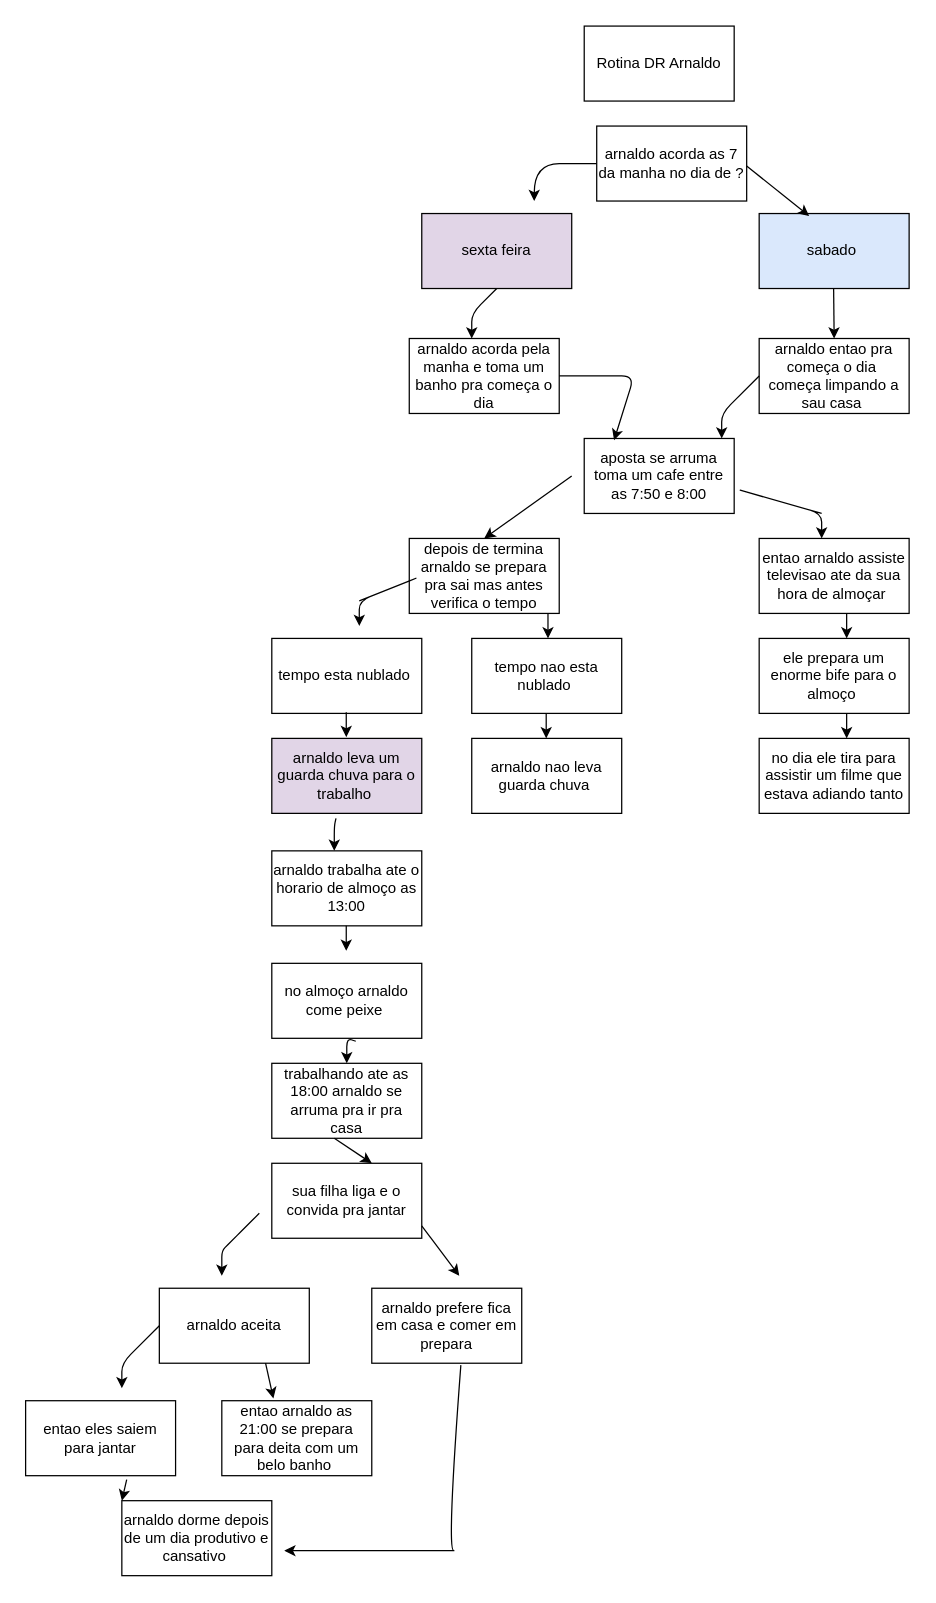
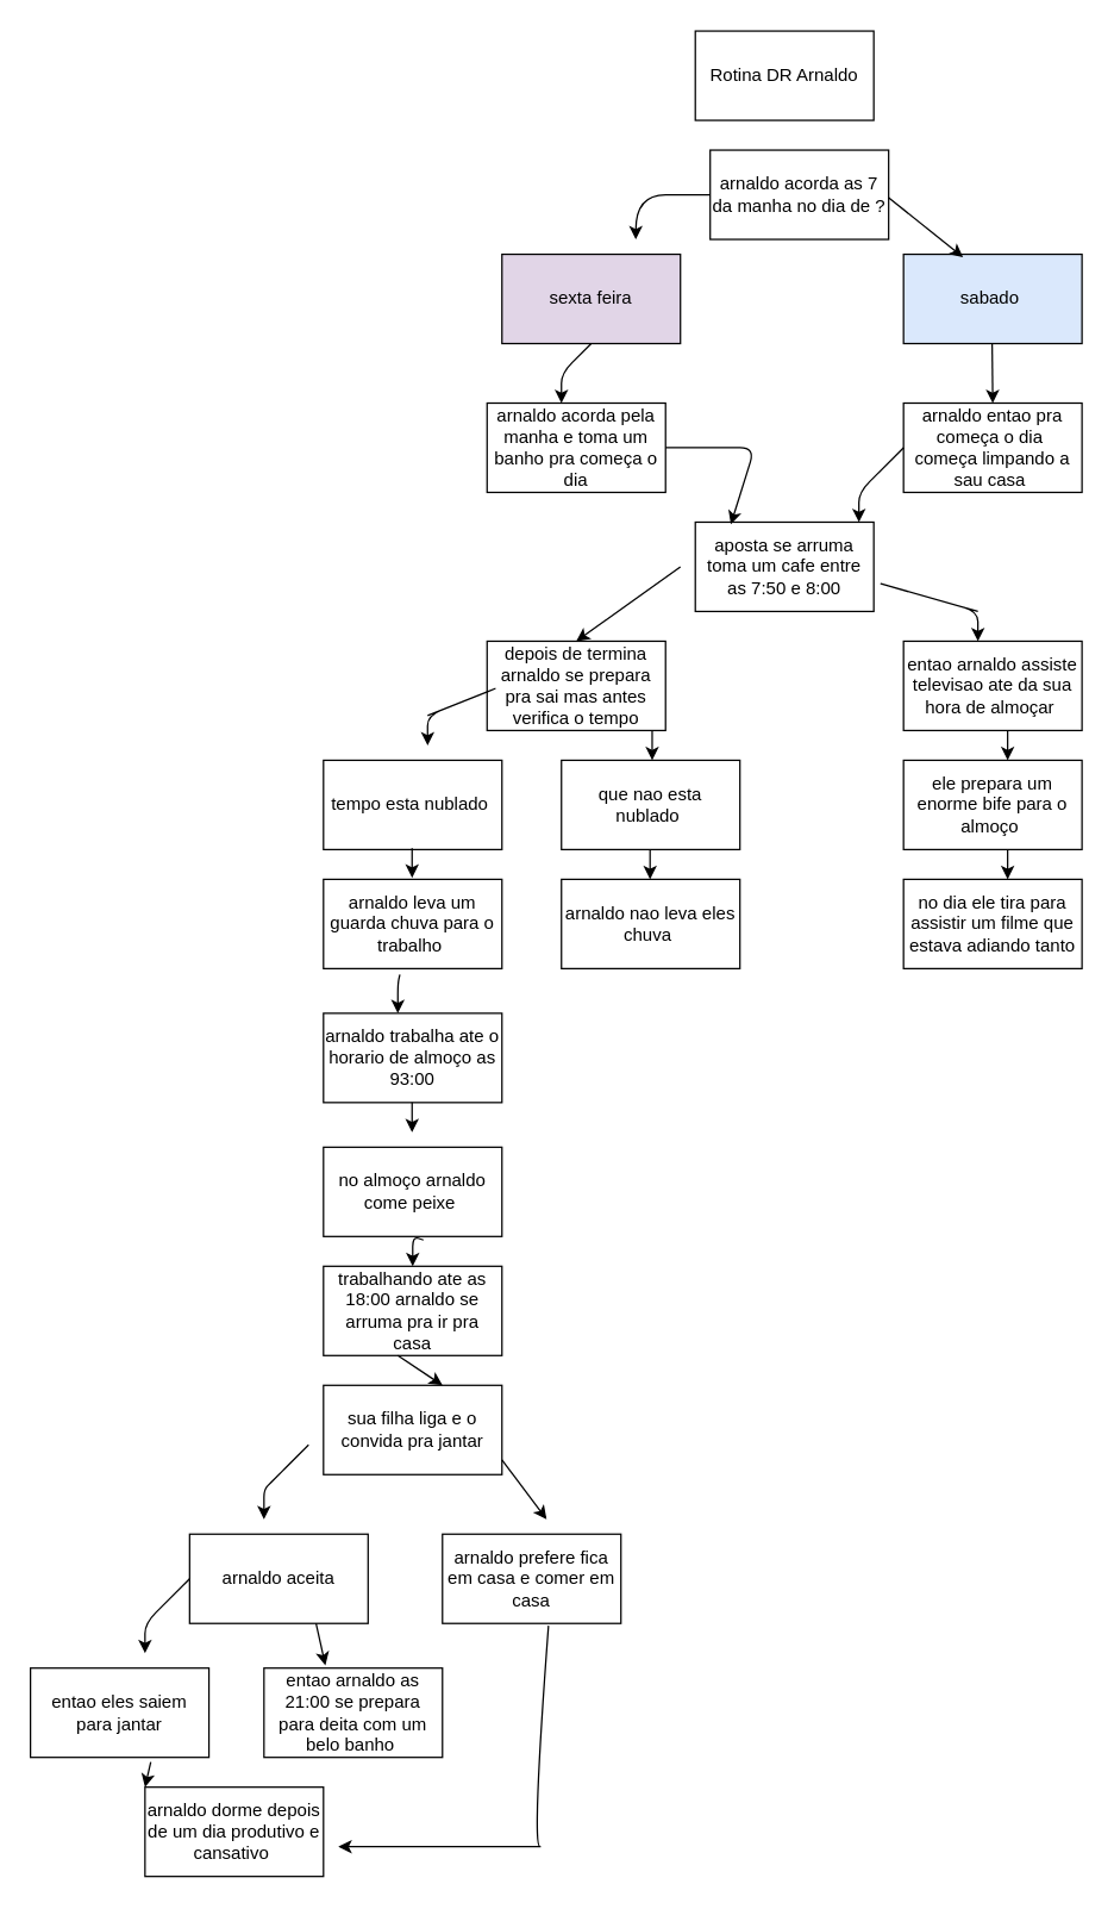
- <mxCell id="17" value="tempo nao esta nublado&amp;nbsp;" style="rounded=0;whiteSpace=wrap;html=1;" vertex="1" parent="1"><mxGeometry x="377" y="510" width="120" height="60" as="geometry" /></mxCell>
+ <mxCell id="17" value="que nao esta nublado&amp;nbsp;" style="rounded=0;whiteSpace=wrap;html=1;" vertex="1" parent="1"><mxGeometry x="377" y="510" width="120" height="60" as="geometry" /></mxCell>
- <mxCell id="11" value="arnaldo leva um guarda chuva para o trabalho&amp;nbsp;" style="rounded=0;whiteSpace=wrap;html=1;fillColor=#e1d5e7;" vertex="1" parent="1"><mxGeometry x="217" y="590" width="120" height="60" as="geometry" /></mxCell>
+ <mxCell id="11" value="arnaldo leva um guarda chuva para o trabalho&amp;nbsp;" style="rounded=0;whiteSpace=wrap;html=1;" vertex="1" parent="1"><mxGeometry x="217" y="590" width="120" height="60" as="geometry" /></mxCell>
- <mxCell id="24" value="arnaldo nao leva guarda chuva&amp;nbsp;" style="rounded=0;whiteSpace=wrap;html=1;" vertex="1" parent="1"><mxGeometry x="377" y="590" width="120" height="60" as="geometry" /></mxCell>
+ <mxCell id="24" value="arnaldo nao leva eles chuva&amp;nbsp;" style="rounded=0;whiteSpace=wrap;html=1;" vertex="1" parent="1"><mxGeometry x="377" y="590" width="120" height="60" as="geometry" /></mxCell>
- <mxCell id="16" value="arnaldo trabalha ate o horario de almoço as 13:00" style="rounded=0;whiteSpace=wrap;html=1;" vertex="1" parent="1"><mxGeometry x="217" y="680" width="120" height="60" as="geometry" /></mxCell>
+ <mxCell id="16" value="arnaldo trabalha ate o horario de almoço as 93:00" style="rounded=0;whiteSpace=wrap;html=1;" vertex="1" parent="1"><mxGeometry x="217" y="680" width="120" height="60" as="geometry" /></mxCell>
- <mxCell id="18" value="arnaldo prefere fica em casa e comer em prepara" style="rounded=0;whiteSpace=wrap;html=1;" vertex="1" parent="1"><mxGeometry x="297" y="1030" width="120" height="60" as="geometry" /></mxCell>
+ <mxCell id="18" value="arnaldo prefere fica em casa e comer em casa" style="rounded=0;whiteSpace=wrap;html=1;" vertex="1" parent="1"><mxGeometry x="297" y="1030" width="120" height="60" as="geometry" /></mxCell>
